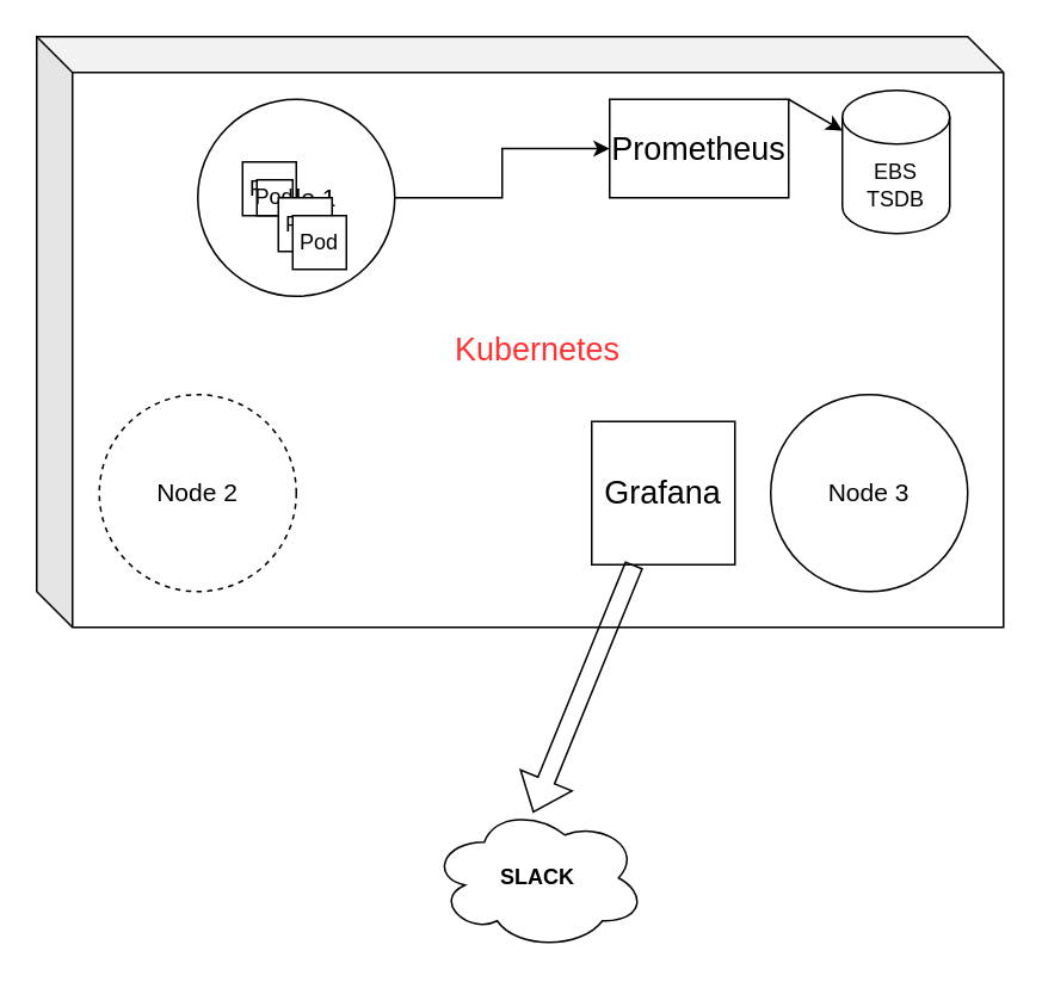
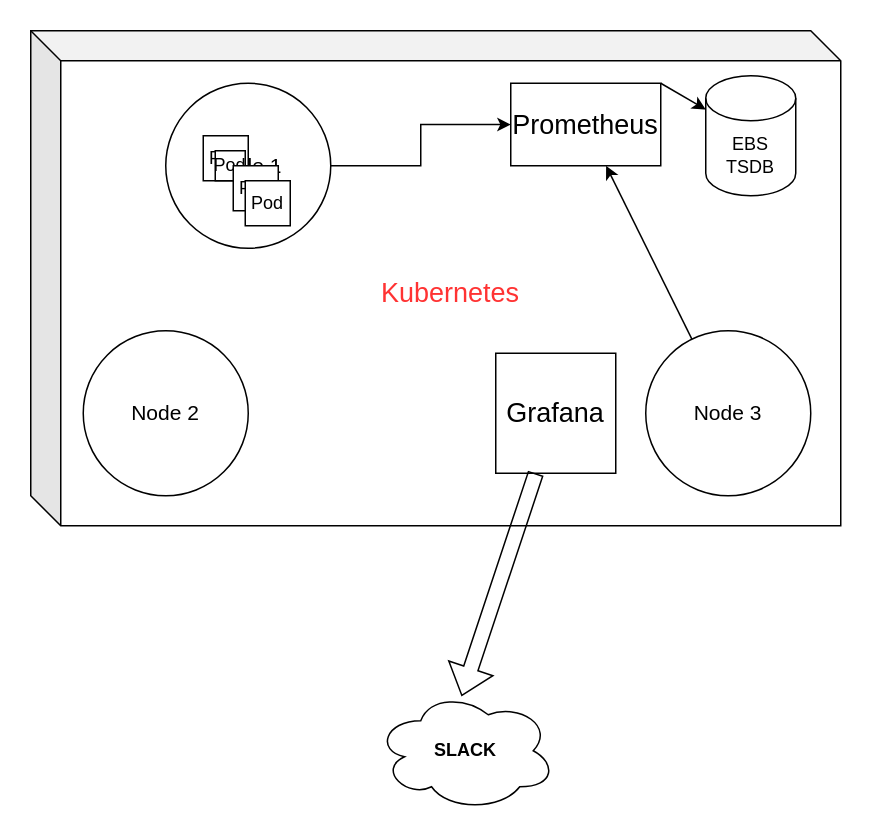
+ <mxCell id="14" value="" style="endArrow=classic;html=1;rounded=0;" edge="1" parent="1" source="7" target="3"><mxGeometry width="50" height="50" relative="1" as="geometry"><mxPoint x="370" y="140" as="sourcePoint" /><mxPoint x="420" y="90" as="targetPoint" /></mxGeometry></mxCell>
- <mxCell id="6" value="&lt;font style=&quot;font-size: 14px;&quot;&gt;Node 2&lt;/font&gt;" style="ellipse;whiteSpace=wrap;html=1;aspect=fixed;dashed=1;" vertex="1" parent="1"><mxGeometry x="55" y="220" width="110" height="110" as="geometry" /></mxCell>
+ <mxCell id="6" value="&lt;font style=&quot;font-size: 14px;&quot;&gt;Node 2&lt;/font&gt;" style="ellipse;whiteSpace=wrap;html=1;aspect=fixed;" vertex="1" parent="1"><mxGeometry x="55" y="220" width="110" height="110" as="geometry" /></mxCell>
- <mxCell id="16" value="&lt;b&gt;SLACK&lt;/b&gt;" style="ellipse;shape=cloud;whiteSpace=wrap;html=1;" vertex="1" parent="1"><mxGeometry x="240" y="450" width="120" height="80" as="geometry" /></mxCell>
+ <mxCell id="16" value="&lt;b&gt;SLACK&lt;/b&gt;" style="ellipse;shape=cloud;whiteSpace=wrap;html=1;" vertex="1" parent="1"><mxGeometry x="250" y="460" width="120" height="80" as="geometry" /></mxCell>
